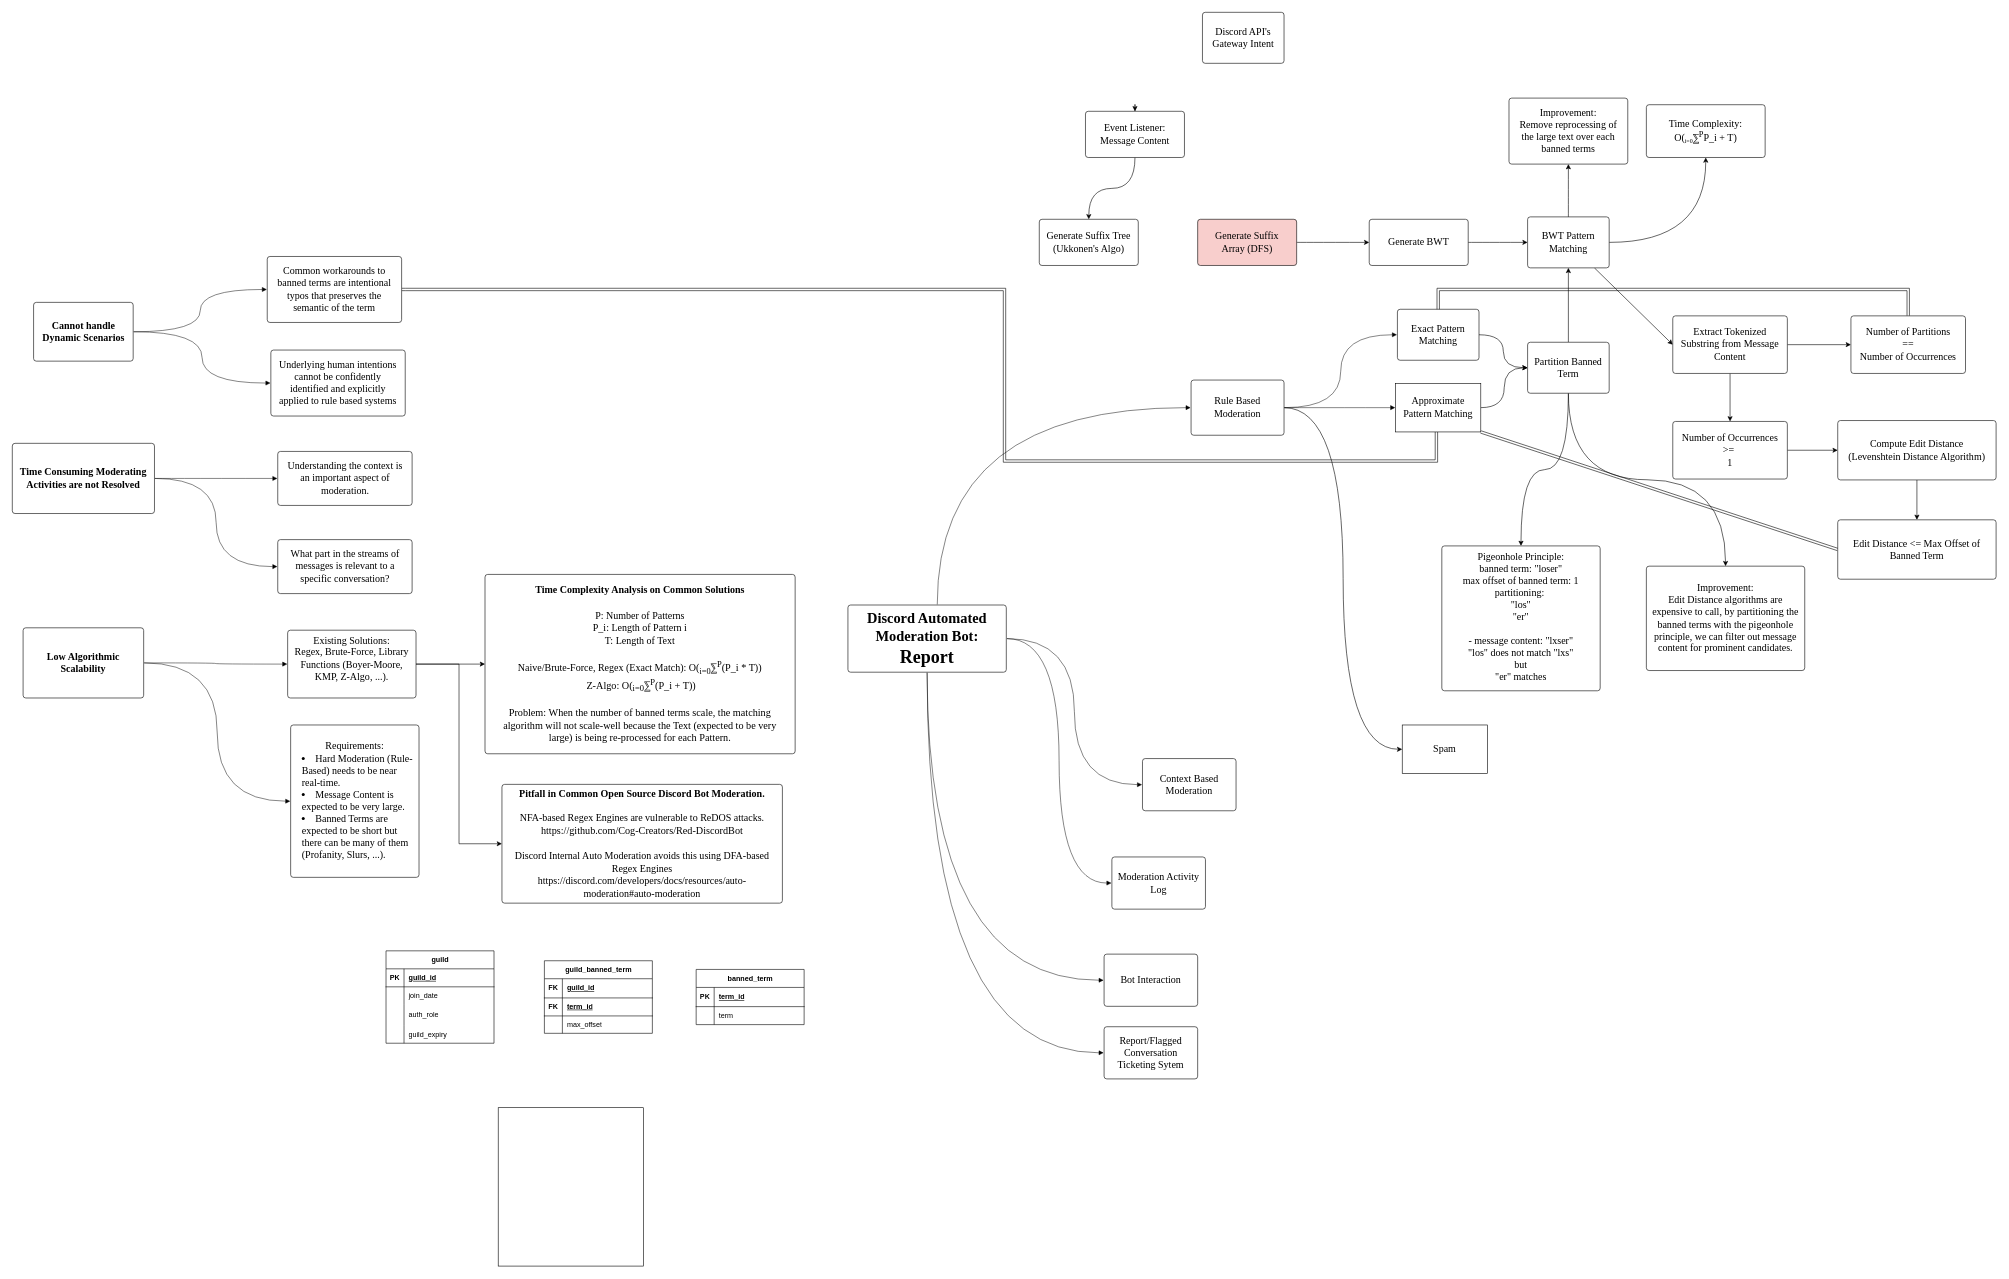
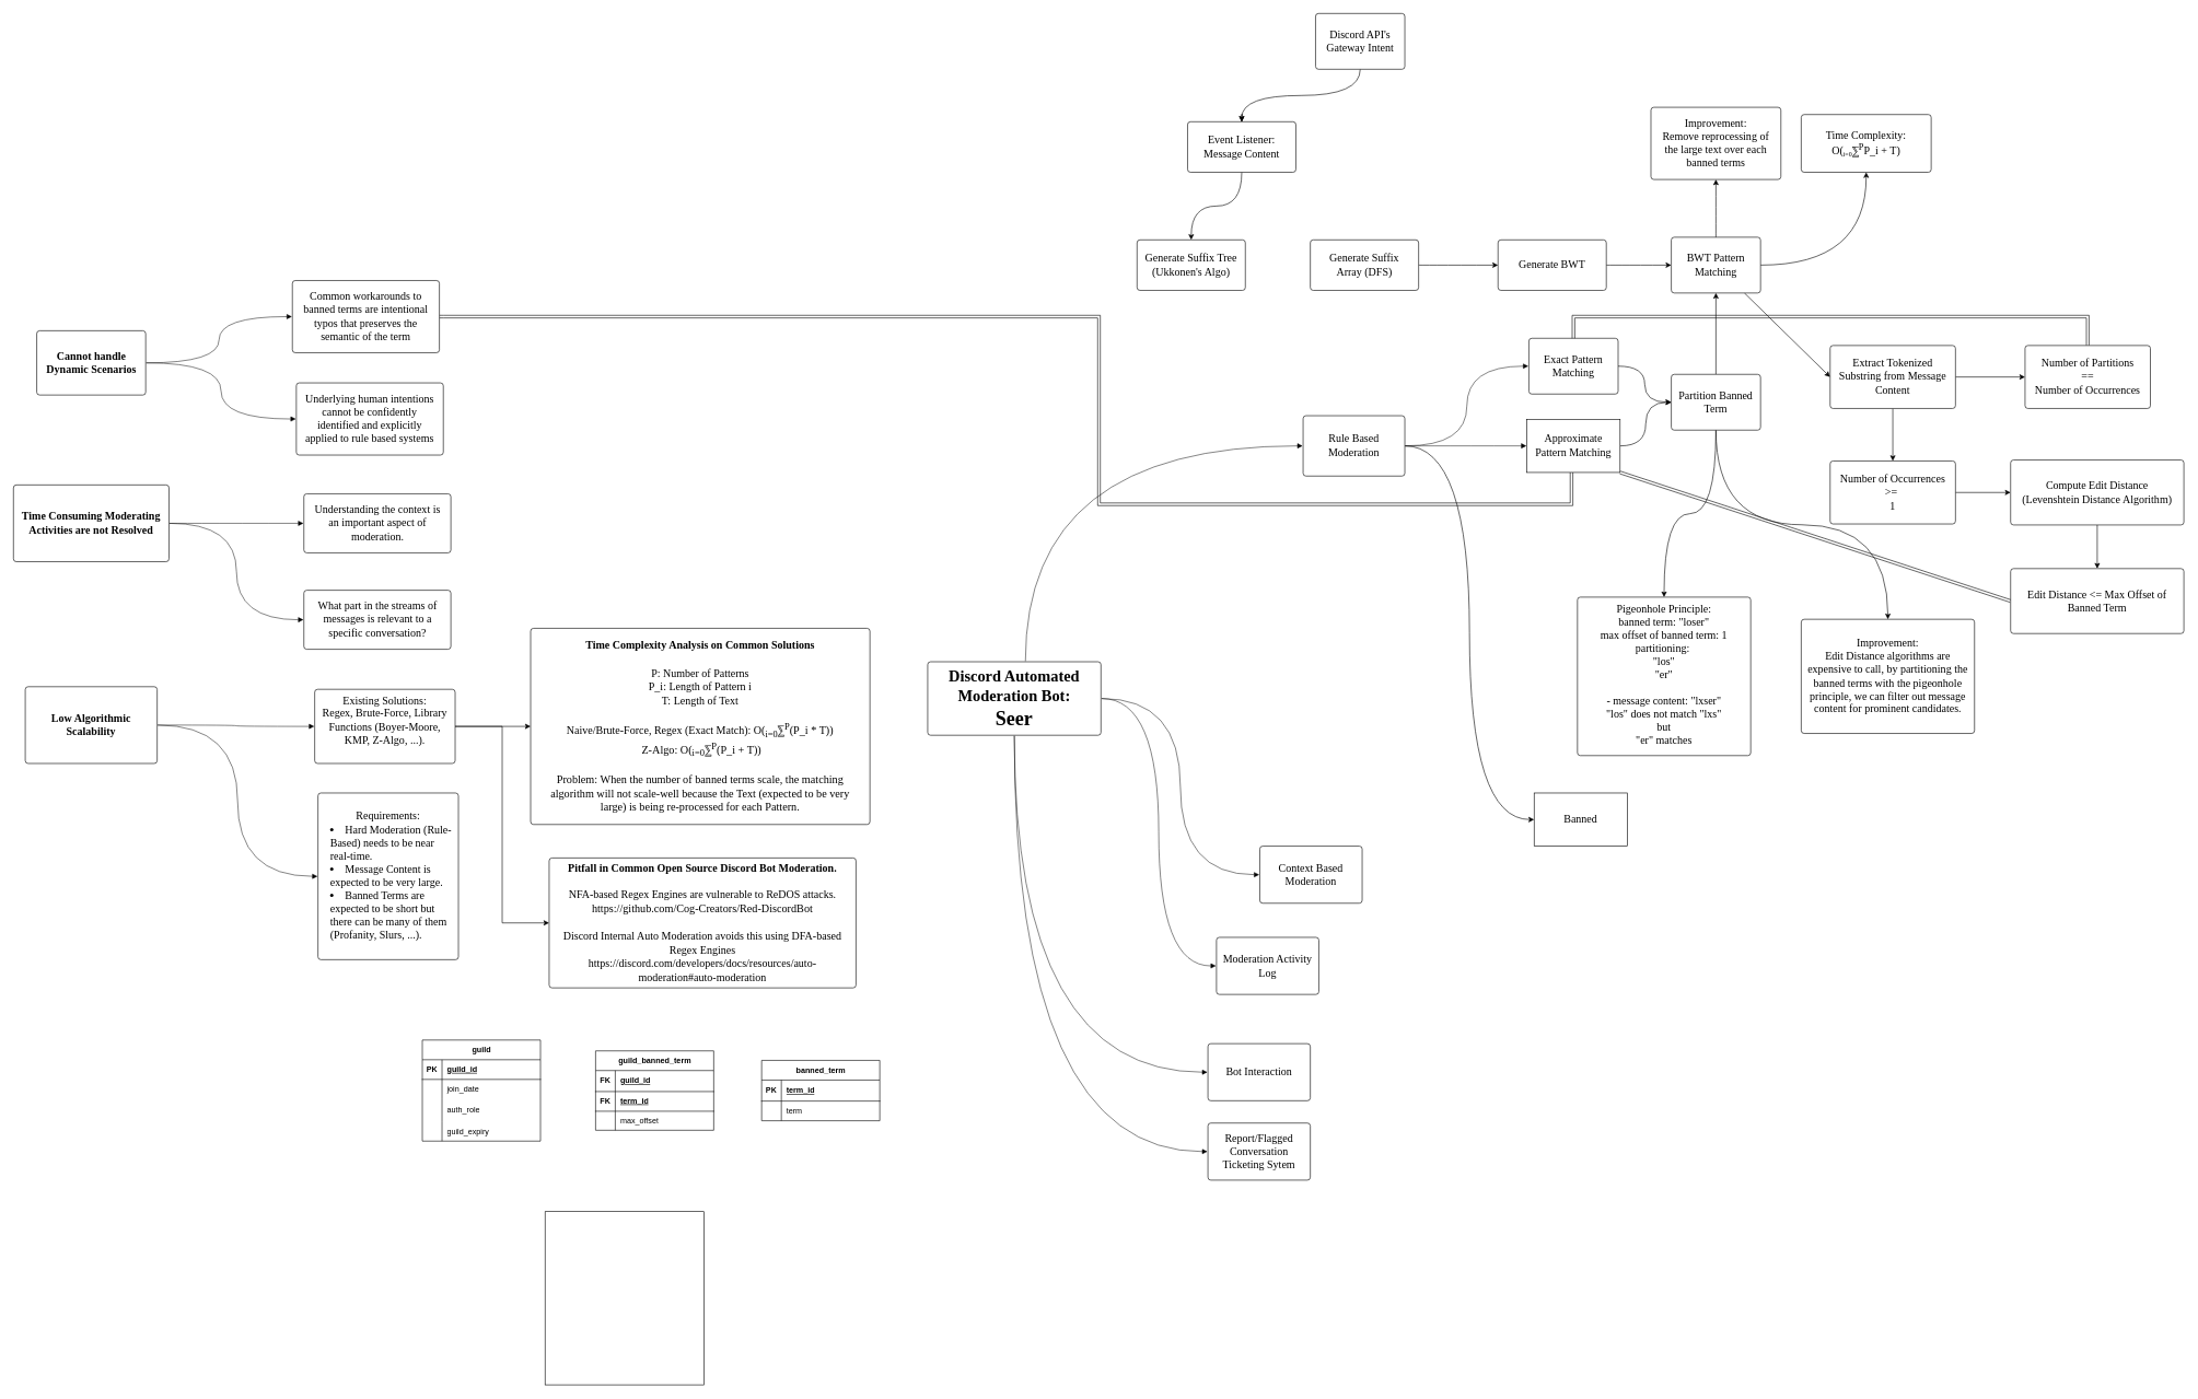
+ <mxCell id="39" style="edgeStyle=orthogonalEdgeStyle;curved=1;rounded=0;orthogonalLoop=1;jettySize=auto;html=1;exitX=0.5;exitY=1;exitDx=0;exitDy=0;" parent="1" source="40" target="43" edge="1"><mxGeometry relative="1" as="geometry" /></mxCell>
- <mxCell id="46" value="Generate Suffix Array (DFS)" style="html=1;overflow=block;blockSpacing=1;whiteSpace=wrap;fontSize=16.7;fontFamily=Liberation Serif;spacing=9;strokeOpacity=100;rounded=1;absoluteArcSize=1;arcSize=9;strokeWidth=NaN;lucidId=.oArof~L8ejZ;fillColor=#f8cecc;" parent="1" vertex="1"><mxGeometry x="1996" y="365" width="165" height="77" as="geometry" /></mxCell>
+ <mxCell id="46" value="Generate Suffix Array (DFS)" style="html=1;overflow=block;blockSpacing=1;whiteSpace=wrap;fontSize=16.7;fontFamily=Liberation Serif;spacing=9;strokeOpacity=100;rounded=1;absoluteArcSize=1;arcSize=9;strokeWidth=NaN;lucidId=.oArof~L8ejZ;" parent="1" vertex="1"><mxGeometry x="1996" y="365" width="165" height="77" as="geometry" /></mxCell>
- <mxCell id="2" value="&lt;div style=&quot;display: flex; justify-content: center; text-align: center; align-items: baseline; line-height: 1.25; margin-top: -2px;&quot;&gt;&lt;b style=&quot;&quot;&gt;&lt;font style=&quot;&quot;&gt;&lt;span style=&quot;font-size: 24px;&quot;&gt;Discord Automated Moderation Bot:&lt;/span&gt;&lt;br&gt;&lt;font style=&quot;font-size: 30px;&quot;&gt;Report&lt;/font&gt;&lt;/font&gt;&lt;/b&gt;&lt;/div&gt;" style="html=1;overflow=block;blockSpacing=1;whiteSpace=wrap;fontSize=13;fontFamily=Liberation Serif;spacing=9;strokeOpacity=100;rounded=1;absoluteArcSize=1;arcSize=9;strokeWidth=NaN;lucidId=I~zrBP98Rxq1;" parent="1" vertex="1"><mxGeometry x="1413" y="1008" width="264" height="112" as="geometry" /></mxCell>
+ <mxCell id="2" value="&lt;div style=&quot;display: flex; justify-content: center; text-align: center; align-items: baseline; line-height: 1.25; margin-top: -2px;&quot;&gt;&lt;b style=&quot;&quot;&gt;&lt;font style=&quot;&quot;&gt;&lt;span style=&quot;font-size: 24px;&quot;&gt;Discord Automated Moderation Bot:&lt;/span&gt;&lt;br&gt;&lt;font style=&quot;font-size: 30px;&quot;&gt;Seer&lt;/font&gt;&lt;/font&gt;&lt;/b&gt;&lt;/div&gt;" style="html=1;overflow=block;blockSpacing=1;whiteSpace=wrap;fontSize=13;fontFamily=Liberation Serif;spacing=9;strokeOpacity=100;rounded=1;absoluteArcSize=1;arcSize=9;strokeWidth=NaN;lucidId=I~zrBP98Rxq1;" parent="1" vertex="1"><mxGeometry x="1413" y="1008" width="264" height="112" as="geometry" /></mxCell>
- <mxCell id="65" value="Spam" style="html=1;overflow=block;blockSpacing=1;whiteSpace=wrap;fontSize=16.7;fontFamily=Liberation Serif;spacing=9;strokeOpacity=100;rounded=1;absoluteArcSize=1;arcSize=0;strokeWidth=NaN;lucidId=jpArh5tXi4C4;" parent="1" vertex="1"><mxGeometry x="2337" y="1208" width="142" height="81" as="geometry" /></mxCell>
+ <mxCell id="65" value="Banned" style="html=1;overflow=block;blockSpacing=1;whiteSpace=wrap;fontSize=16.7;fontFamily=Liberation Serif;spacing=9;strokeOpacity=100;rounded=1;absoluteArcSize=1;arcSize=0;strokeWidth=NaN;lucidId=jpArh5tXi4C4;" parent="1" vertex="1"><mxGeometry x="2337" y="1208" width="142" height="81" as="geometry" /></mxCell>
- <mxCell id="8" value="Context Based Moderation" style="html=1;overflow=block;blockSpacing=1;whiteSpace=wrap;fontSize=16.7;fontFamily=Liberation Serif;spacing=9;strokeOpacity=100;rounded=1;absoluteArcSize=1;arcSize=9;strokeWidth=NaN;lucidId=1kArZPC6Tyem;" parent="1" vertex="1"><mxGeometry x="1904" y="1264" width="156" height="87" as="geometry" /></mxCell>
+ <mxCell id="8" value="Context Based Moderation" style="html=1;overflow=block;blockSpacing=1;whiteSpace=wrap;fontSize=16.7;fontFamily=Liberation Serif;spacing=9;strokeOpacity=100;rounded=1;absoluteArcSize=1;arcSize=9;strokeWidth=NaN;lucidId=1kArZPC6Tyem;" parent="1" vertex="1"><mxGeometry x="1919" y="1289" width="156" height="87" as="geometry" /></mxCell>
